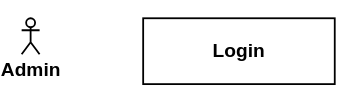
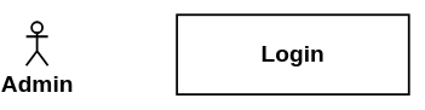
- <mxCell id="2" value="&lt;font style=&quot;font-size: 32px;&quot;&gt;&lt;b&gt;Login&lt;/b&gt;&lt;/font&gt;" style="rounded=0;whiteSpace=wrap;html=1;strokeWidth=3;" vertex="1" parent="1"><mxGeometry x="223" y="30" width="320" height="110" as="geometry" /></mxCell>
+ <mxCell id="2" value="&lt;font style=&quot;font-size: 32px;&quot;&gt;&lt;b&gt;Login&lt;/b&gt;&lt;/font&gt;" style="rounded=0;whiteSpace=wrap;html=1;strokeWidth=3;" vertex="1" parent="1"><mxGeometry x="228" y="20" width="320" height="110" as="geometry" /></mxCell>
